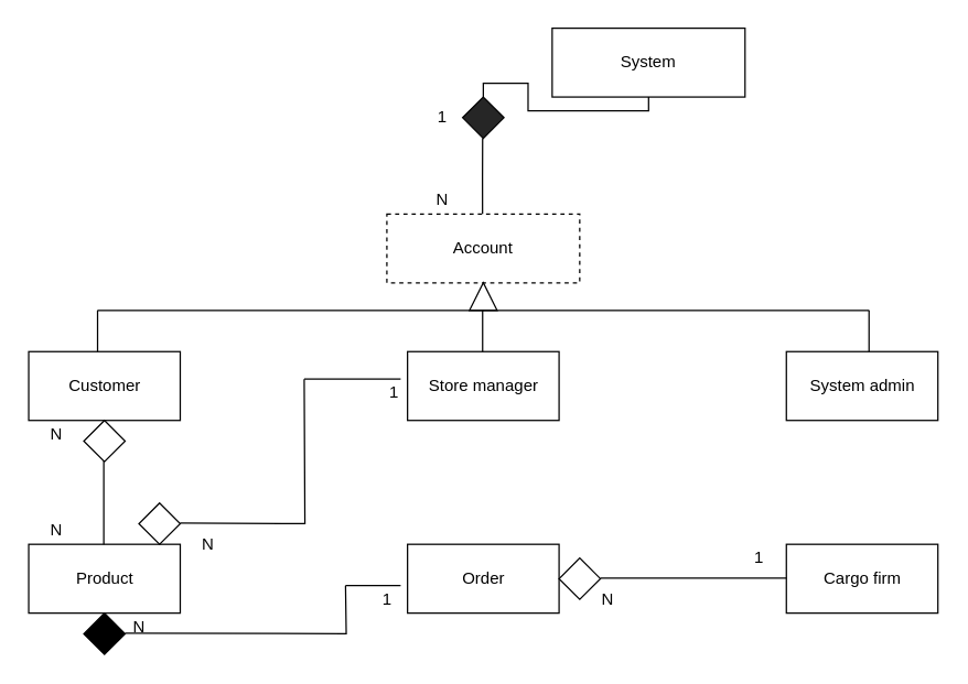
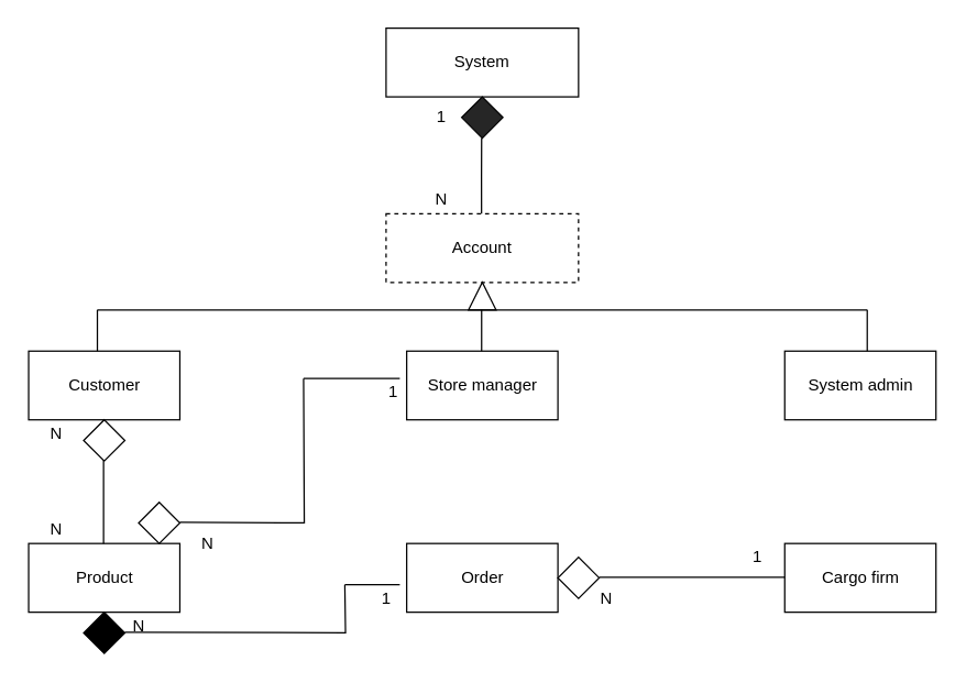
- <mxCell id="2" value="System" style="rounded=0;whiteSpace=wrap;html=1;strokeColor=default;fillColor=#FFFFFF;" vertex="1" parent="1"><mxGeometry x="400" y="20" width="140" height="50" as="geometry" /></mxCell>
+ <mxCell id="2" value="System" style="rounded=0;whiteSpace=wrap;html=1;strokeColor=default;fillColor=#FFFFFF;" vertex="1" parent="1"><mxGeometry x="280" y="20" width="140" height="50" as="geometry" /></mxCell>
